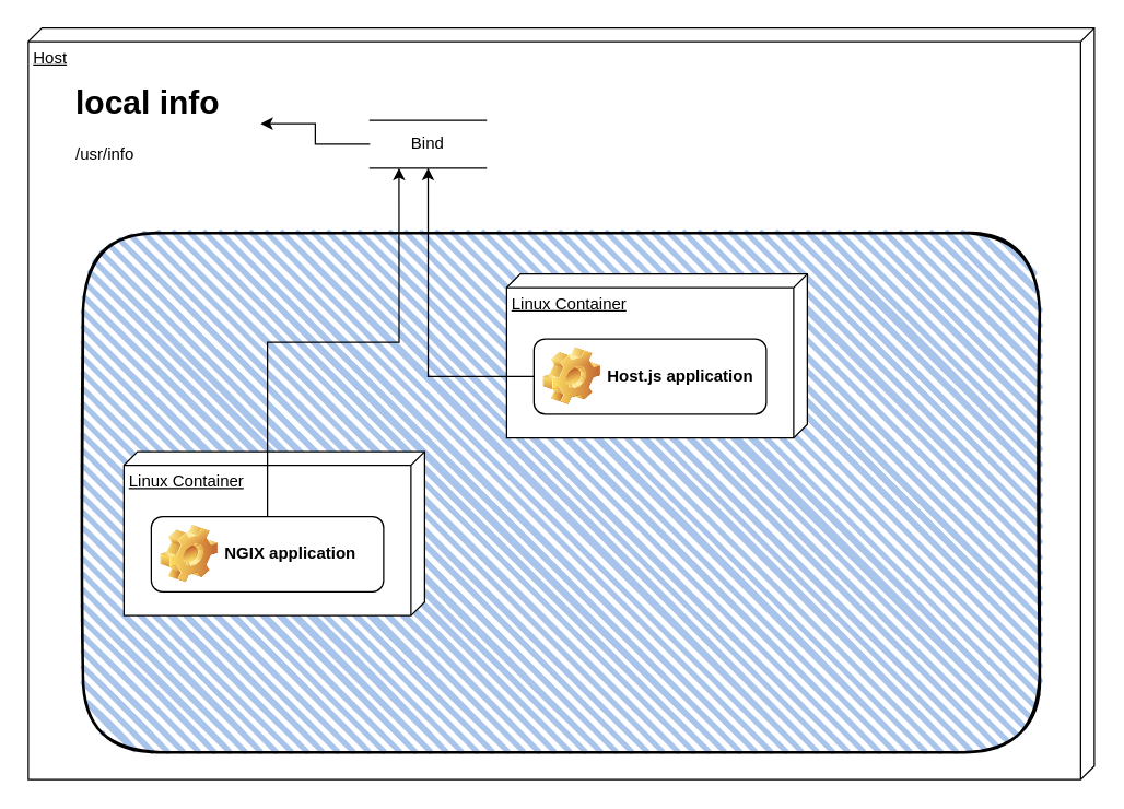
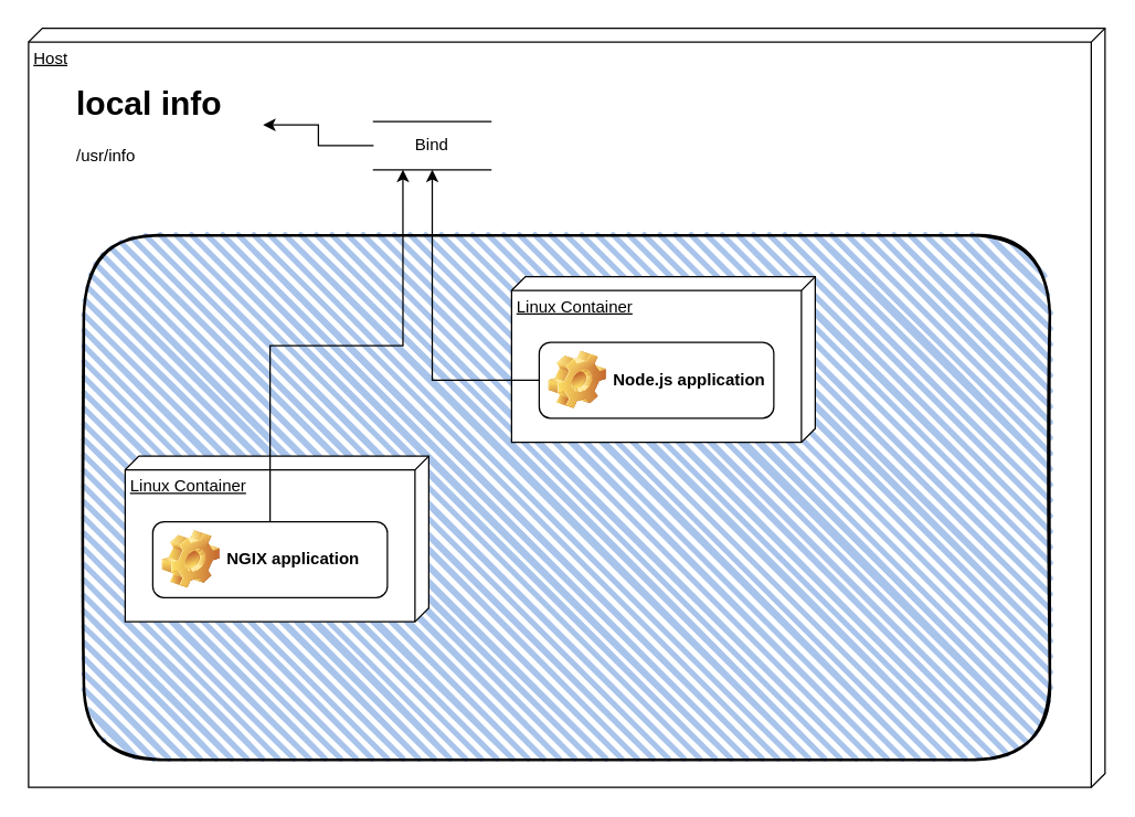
- <mxCell id="9" value="Host.js application" style="label;whiteSpace=wrap;html=1;image=img/clipart/Gear_128x128.png" vertex="1" parent="1"><mxGeometry x="390" y="247.5" width="170" height="55" as="geometry" /></mxCell>
+ <mxCell id="9" value="Node.js application" style="label;whiteSpace=wrap;html=1;image=img/clipart/Gear_128x128.png" vertex="1" parent="1"><mxGeometry x="390" y="247.5" width="170" height="55" as="geometry" /></mxCell>
